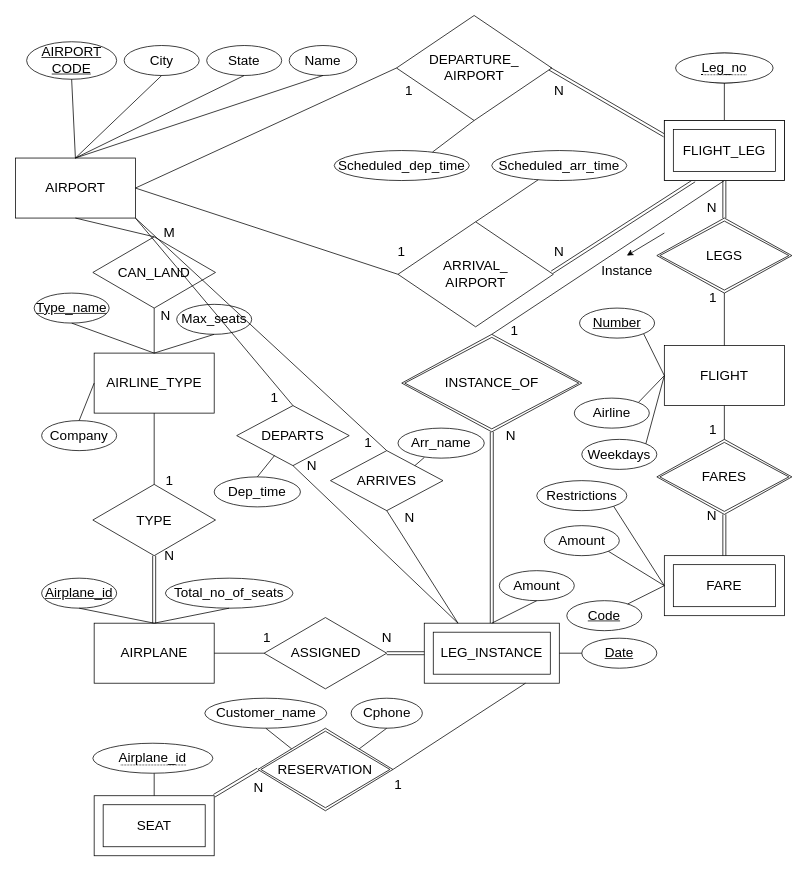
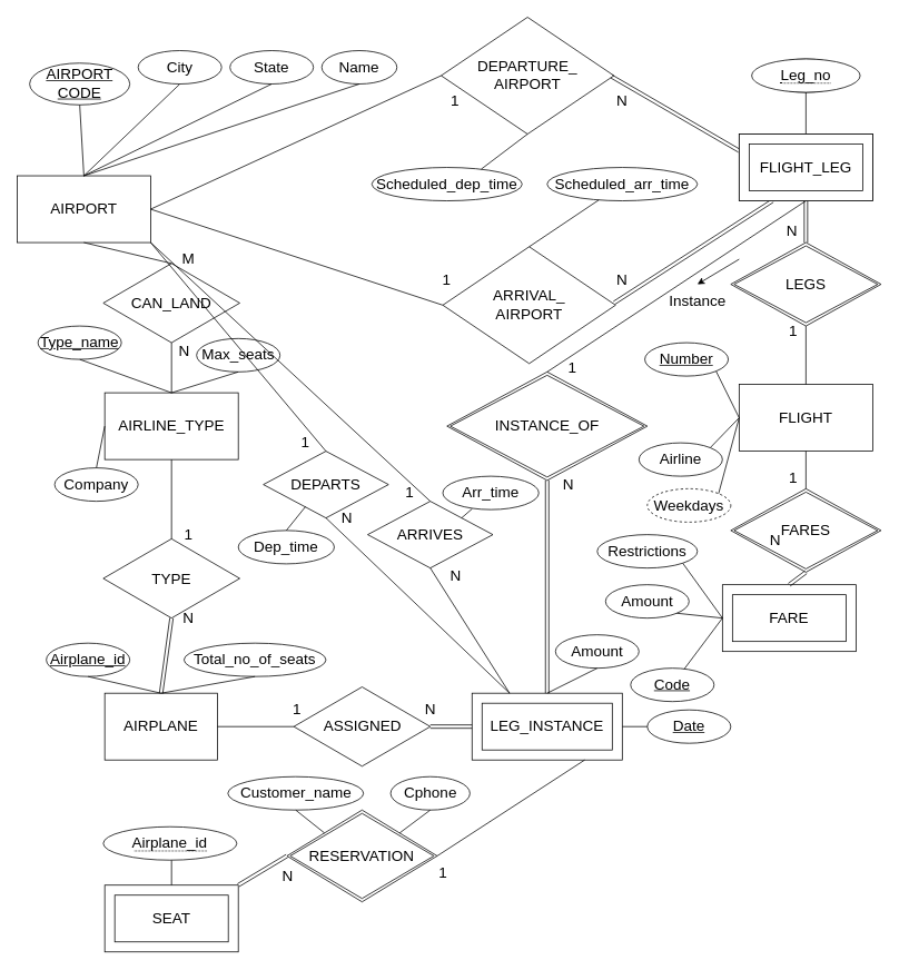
- <mxCell id="10" value="&lt;u style=&quot;font-size: 18px;&quot;&gt;AIRPORT CODE&lt;/u&gt;" style="ellipse;whiteSpace=wrap;html=1;rounded=0;glass=0;sketch=0;gradientColor=none;fontSize=18;" parent="1" vertex="1"><mxGeometry x="35" y="55" width="120" height="50" as="geometry" /></mxCell>
+ <mxCell id="10" value="&lt;u style=&quot;font-size: 18px;&quot;&gt;AIRPORT CODE&lt;/u&gt;" style="ellipse;whiteSpace=wrap;html=1;rounded=0;glass=0;sketch=0;gradientColor=none;fontSize=18;" parent="1" vertex="1"><mxGeometry x="35" y="75" width="120" height="50" as="geometry" /></mxCell>
- <mxCell id="20" value="Company" style="ellipse;whiteSpace=wrap;html=1;rounded=0;glass=0;sketch=0;gradientColor=none;fontSize=18;" parent="1" vertex="1"><mxGeometry x="55" y="560" width="100" height="40" as="geometry" /></mxCell>
+ <mxCell id="20" value="Company" style="ellipse;whiteSpace=wrap;html=1;rounded=0;glass=0;sketch=0;gradientColor=none;fontSize=18;" parent="1" vertex="1"><mxGeometry x="65" y="560" width="100" height="40" as="geometry" /></mxCell>
- <mxCell id="105" value="Arr_name" style="ellipse;whiteSpace=wrap;html=1;rounded=0;glass=0;sketch=0;gradientColor=none;fontSize=18;" parent="1" vertex="1"><mxGeometry x="530" y="570" width="115" height="40" as="geometry" /></mxCell>
+ <mxCell id="105" value="Arr_time" style="ellipse;whiteSpace=wrap;html=1;rounded=0;glass=0;sketch=0;gradientColor=none;fontSize=18;" parent="1" vertex="1"><mxGeometry x="530" y="570" width="115" height="40" as="geometry" /></mxCell>
- <mxCell id="33" value="Weekdays" style="ellipse;whiteSpace=wrap;html=1;rounded=0;glass=0;sketch=0;gradientColor=none;fontSize=18;" parent="1" vertex="1"><mxGeometry x="775" y="585" width="100" height="40" as="geometry" /></mxCell>
+ <mxCell id="33" value="Weekdays" style="ellipse;whiteSpace=wrap;html=1;rounded=0;glass=0;sketch=0;gradientColor=none;fontSize=18;dashed=1;" parent="1" vertex="1"><mxGeometry x="775" y="585" width="100" height="40" as="geometry" /></mxCell>
- <mxCell id="8" value="FARE" style="shape=ext;double=1;rounded=0;whiteSpace=wrap;html=1;glass=0;sketch=0;gradientColor=none;margin=10;fontSize=18;" parent="1" vertex="1"><mxGeometry x="885" y="740" width="160" height="80" as="geometry" /></mxCell>
+ <mxCell id="8" value="FARE" style="shape=ext;double=1;rounded=0;whiteSpace=wrap;html=1;glass=0;sketch=0;gradientColor=none;margin=10;fontSize=18;" parent="1" vertex="1"><mxGeometry x="865" y="700" width="160" height="80" as="geometry" /></mxCell>
- <mxCell id="5" value="AIRPLANE" style="rounded=0;whiteSpace=wrap;html=1;perimeterSpacing=0;sketch=0;container=0;fontSize=18;" parent="1" vertex="1"><mxGeometry x="125" y="830" width="160" height="80" as="geometry" /></mxCell>
+ <mxCell id="5" value="AIRPLANE" style="rounded=0;whiteSpace=wrap;html=1;perimeterSpacing=0;sketch=0;container=0;fontSize=18;" parent="1" vertex="1"><mxGeometry x="125" y="830" width="135" height="80" as="geometry" /></mxCell>
